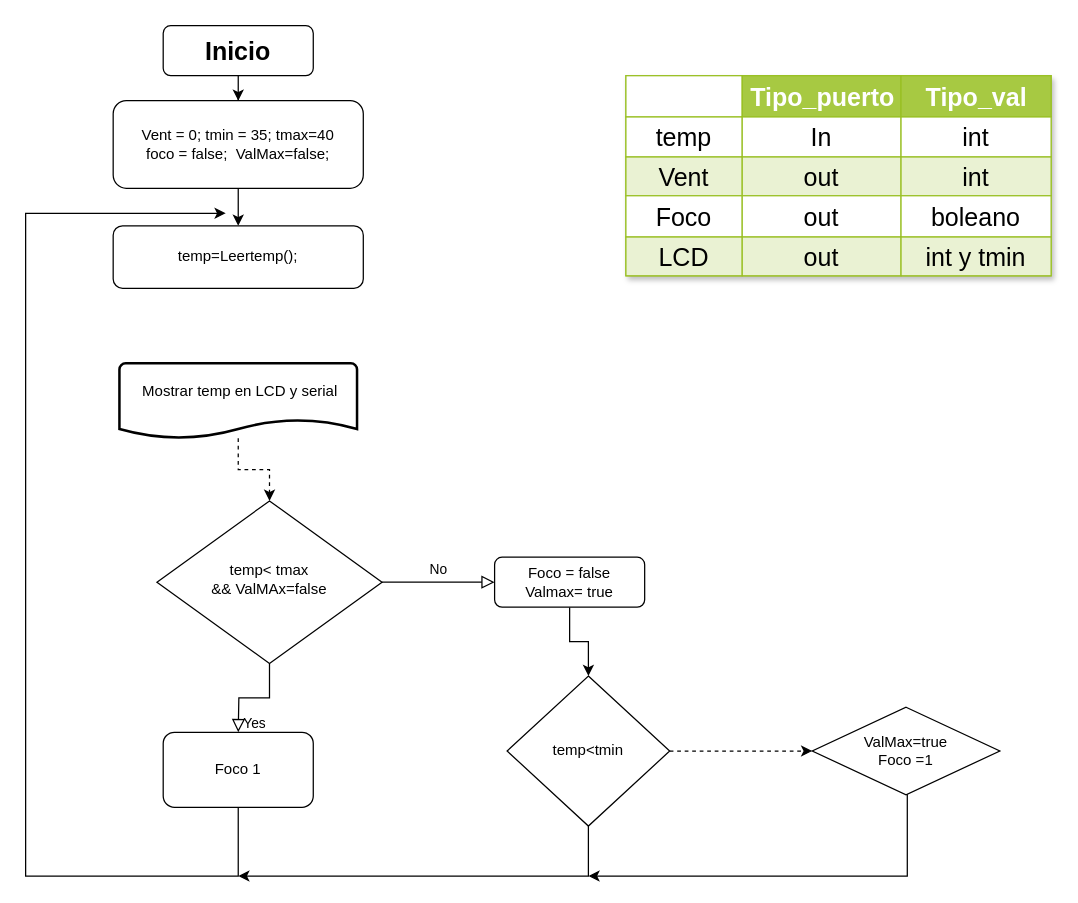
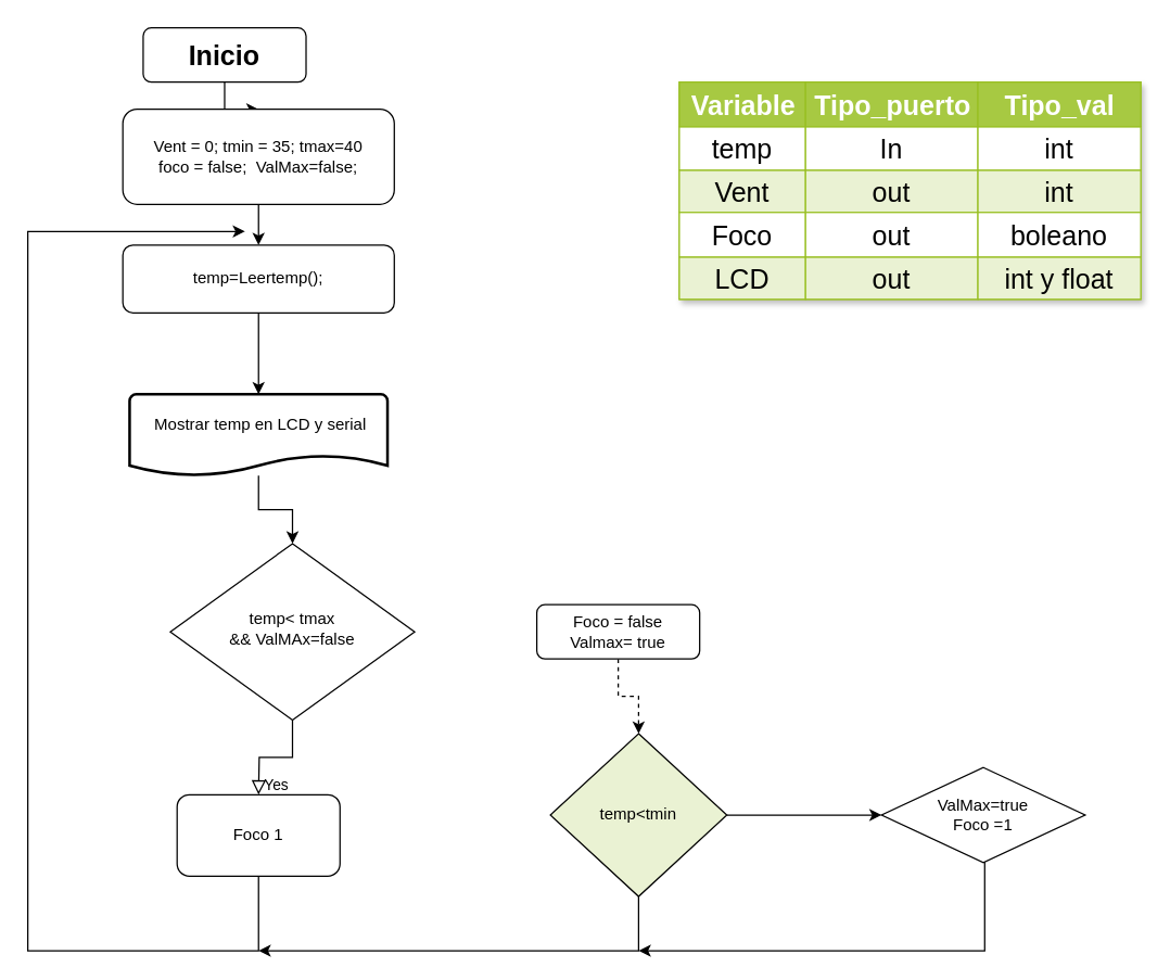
- <mxCell id="3" value="&lt;font style=&quot;font-size: 20px;&quot;&gt;&lt;b&gt;Inicio&lt;/b&gt;&lt;/font&gt;" style="rounded=1;whiteSpace=wrap;html=1;fontSize=12;glass=0;strokeWidth=1;shadow=0;" parent="1" vertex="1"><mxGeometry x="130" y="20" width="120" height="40" as="geometry" /></mxCell>
+ <mxCell id="3" value="&lt;font style=&quot;font-size: 20px;&quot;&gt;&lt;b&gt;Inicio&lt;/b&gt;&lt;/font&gt;" style="rounded=1;whiteSpace=wrap;html=1;fontSize=12;glass=0;strokeWidth=1;shadow=0;" parent="1" vertex="1"><mxGeometry x="105" y="20" width="120" height="40" as="geometry" /></mxCell>
- <mxCell id="15" value="Variable" style="connectable=0;recursiveResize=0;strokeColor=inherit;fillColor=#ffffff;align=center;fontStyle=1;fontColor=#FFFFFF;html=1;fontSize=20;" parent="14" vertex="1"><mxGeometry width="93" height="33" as="geometry"><mxRectangle width="93" height="33" as="alternateBounds" /></mxGeometry></mxCell>
+ <mxCell id="15" value="Variable" style="connectable=0;recursiveResize=0;strokeColor=inherit;fillColor=#A7C942;align=center;fontStyle=1;fontColor=#FFFFFF;html=1;fontSize=20;" parent="14" vertex="1"><mxGeometry width="93" height="33" as="geometry"><mxRectangle width="93" height="33" as="alternateBounds" /></mxGeometry></mxCell>
- <mxCell id="33" value="int y tmin" style="connectable=0;recursiveResize=0;strokeColor=inherit;fillColor=inherit;whiteSpace=wrap;html=1;fontSize=20;" parent="30" vertex="1"><mxGeometry x="220" width="120" height="31" as="geometry"><mxRectangle width="120" height="31" as="alternateBounds" /></mxGeometry></mxCell>
+ <mxCell id="33" value="int y float" style="connectable=0;recursiveResize=0;strokeColor=inherit;fillColor=inherit;whiteSpace=wrap;html=1;fontSize=20;" parent="30" vertex="1"><mxGeometry x="220" width="120" height="31" as="geometry"><mxRectangle width="120" height="31" as="alternateBounds" /></mxGeometry></mxCell>
+ <mxCell id="34" value="" style="edgeStyle=orthogonalEdgeStyle;rounded=0;orthogonalLoop=1;jettySize=auto;html=1;" edge="1" parent="1" source="35" target="10"><mxGeometry relative="1" as="geometry" /></mxCell>
- <mxCell id="9" value="" style="edgeStyle=orthogonalEdgeStyle;rounded=0;orthogonalLoop=1;jettySize=auto;html=1;dashed=1;" edge="1" parent="1" source="10" target="6"><mxGeometry relative="1" as="geometry" /></mxCell>
+ <mxCell id="9" value="" style="edgeStyle=orthogonalEdgeStyle;rounded=0;orthogonalLoop=1;jettySize=auto;html=1;" edge="1" parent="1" source="10" target="6"><mxGeometry relative="1" as="geometry" /></mxCell>
- <mxCell id="5" value="No" style="edgeStyle=orthogonalEdgeStyle;rounded=0;html=1;jettySize=auto;orthogonalLoop=1;fontSize=11;endArrow=block;endFill=0;endSize=8;strokeWidth=1;shadow=0;labelBackgroundColor=none;" parent="1" source="6" target="8" edge="1"><mxGeometry y="10" relative="1" as="geometry"><mxPoint as="offset" /></mxGeometry></mxCell>
- <mxCell id="7" value="" style="edgeStyle=orthogonalEdgeStyle;rounded=0;orthogonalLoop=1;jettySize=auto;html=1;" edge="1" parent="1" source="8" target="38"><mxGeometry relative="1" as="geometry" /></mxCell>
+ <mxCell id="7" value="" style="edgeStyle=orthogonalEdgeStyle;rounded=0;orthogonalLoop=1;jettySize=auto;html=1;dashed=1;" edge="1" parent="1" source="8" target="38"><mxGeometry relative="1" as="geometry" /></mxCell>
- <mxCell id="38" value="temp&amp;lt;tmin" style="rhombus;whiteSpace=wrap;html=1;" parent="1" vertex="1"><mxGeometry x="405" y="540" width="130" height="120" as="geometry" /></mxCell>
+ <mxCell id="38" value="temp&amp;lt;tmin" style="rhombus;whiteSpace=wrap;html=1;fillColor=#eaf2d3;" parent="1" vertex="1"><mxGeometry x="405" y="540" width="130" height="120" as="geometry" /></mxCell>
- <mxCell id="36" value="" style="edgeStyle=orthogonalEdgeStyle;rounded=0;orthogonalLoop=1;jettySize=auto;html=1;dashed=1;" edge="1" parent="1" source="38" target="42"><mxGeometry relative="1" as="geometry" /></mxCell>
+ <mxCell id="36" value="" style="edgeStyle=orthogonalEdgeStyle;rounded=0;orthogonalLoop=1;jettySize=auto;html=1;" edge="1" parent="1" source="38" target="42"><mxGeometry relative="1" as="geometry" /></mxCell>
